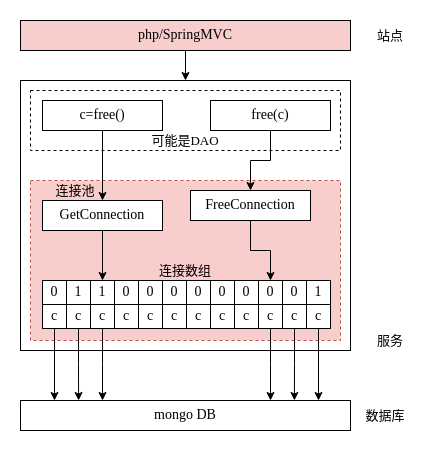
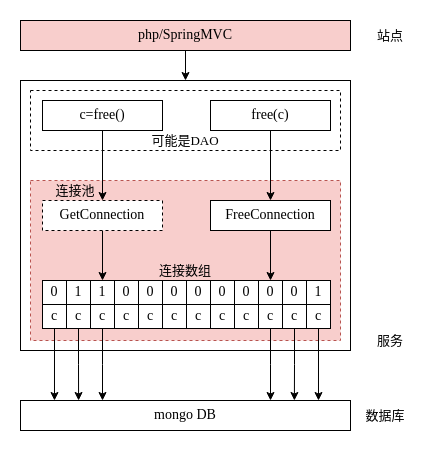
- <mxCell id="12" value="FreeConnection" style="rounded=0;whiteSpace=wrap;html=1;fontFamily=Verdana;fontSize=14;" vertex="1" parent="1"><mxGeometry x="190" y="190" width="120" height="30" as="geometry" /></mxCell>
+ <mxCell id="12" value="FreeConnection" style="rounded=0;whiteSpace=wrap;html=1;fontFamily=Verdana;fontSize=14;" vertex="1" parent="1"><mxGeometry x="210" y="200" width="120" height="30" as="geometry" /></mxCell>
- <mxCell id="10" value="GetConnection" style="rounded=0;whiteSpace=wrap;html=1;fontFamily=Verdana;fontSize=14;" vertex="1" parent="1"><mxGeometry x="42" y="200" width="120" height="30" as="geometry" /></mxCell>
+ <mxCell id="10" value="GetConnection" style="rounded=0;whiteSpace=wrap;html=1;fontFamily=Verdana;fontSize=14;dashed=1;" vertex="1" parent="1"><mxGeometry x="42" y="200" width="120" height="30" as="geometry" /></mxCell>
